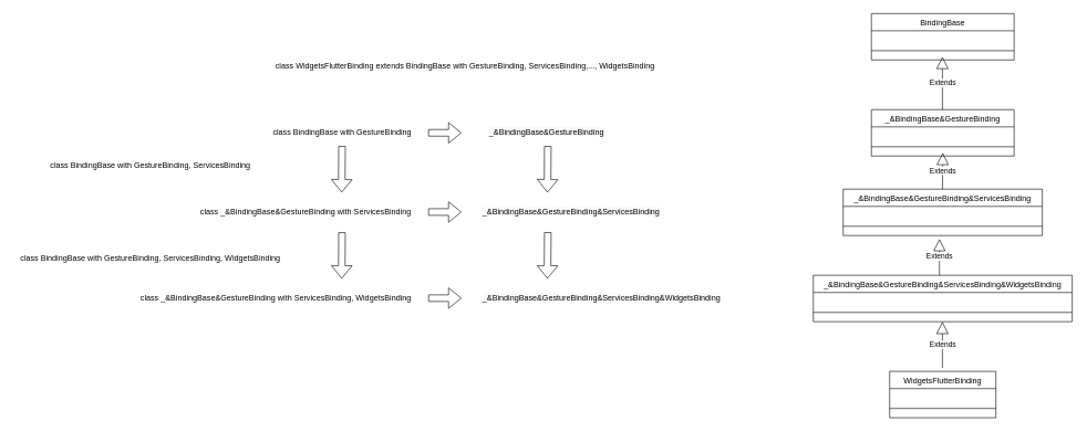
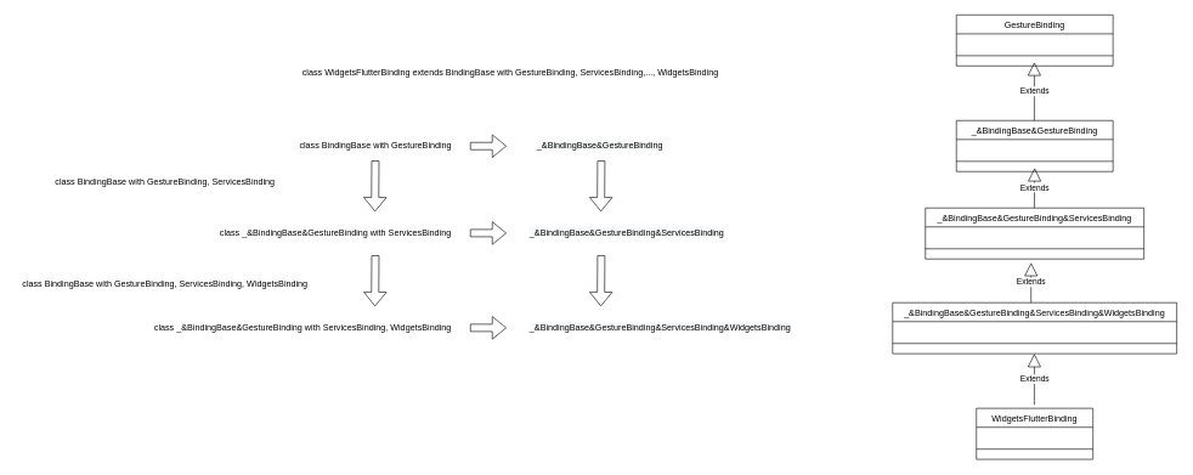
- <mxCell id="31" value="BindingBase" style="swimlane;fontStyle=0;align=center;verticalAlign=top;childLayout=stackLayout;horizontal=1;startSize=26;horizontalStack=0;resizeParent=1;resizeLast=0;collapsible=1;marginBottom=0;rounded=0;shadow=0;strokeWidth=1;" vertex="1" parent="1"><mxGeometry x="1311.5" y="20" width="215" height="70" as="geometry"><mxRectangle x="340" y="380" width="170" height="26" as="alternateBounds" /></mxGeometry></mxCell>
+ <mxCell id="31" value="GestureBinding" style="swimlane;fontStyle=0;align=center;verticalAlign=top;childLayout=stackLayout;horizontal=1;startSize=26;horizontalStack=0;resizeParent=1;resizeLast=0;collapsible=1;marginBottom=0;rounded=0;shadow=0;strokeWidth=1;" vertex="1" parent="1"><mxGeometry x="1311.5" y="20" width="215" height="70" as="geometry"><mxRectangle x="340" y="380" width="170" height="26" as="alternateBounds" /></mxGeometry></mxCell>
